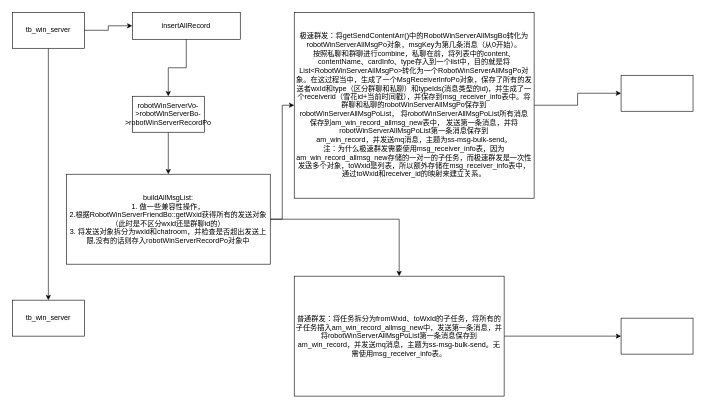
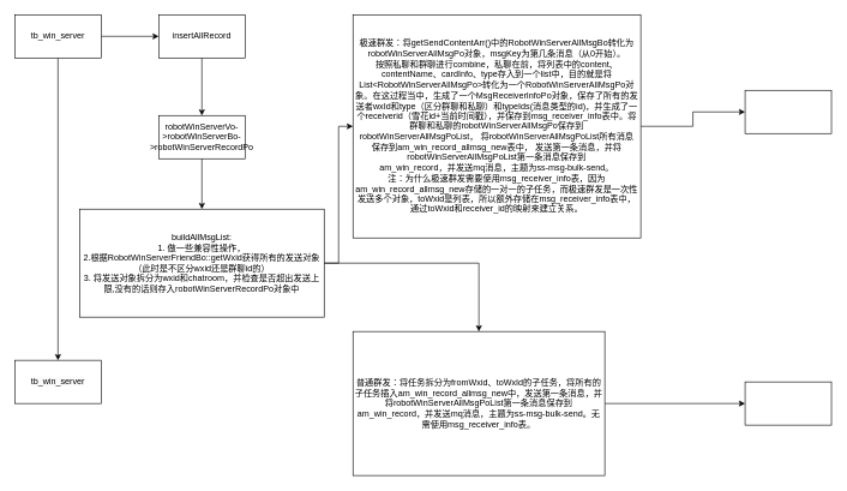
- <mxCell id="7" value="insertAllRecord" style="whiteSpace=wrap;html=1;rounded=0;" vertex="1" parent="1"><mxGeometry x="220" y="20" width="180" height="45" as="geometry" /></mxCell>
+ <mxCell id="7" value="insertAllRecord" style="whiteSpace=wrap;html=1;rounded=0;" vertex="1" parent="1"><mxGeometry x="220" y="20" width="120" height="60" as="geometry" /></mxCell>
